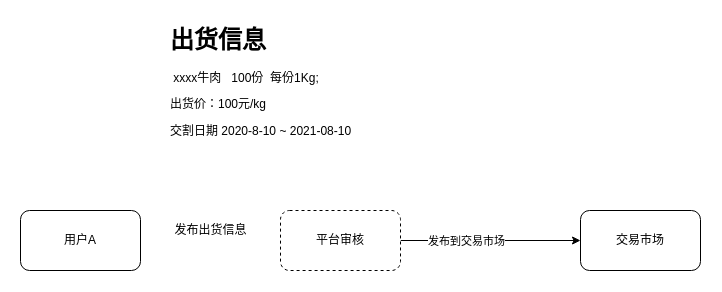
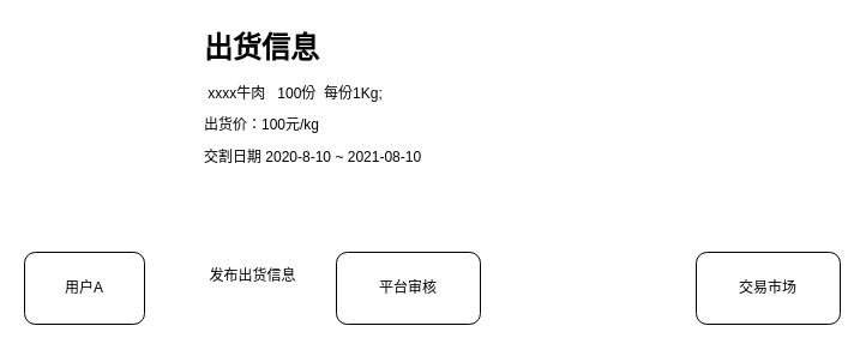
- <mxCell id="2" value="用户A" style="rounded=1;whiteSpace=wrap;html=1;" vertex="1" parent="1"><mxGeometry x="20" y="210" width="120" height="60" as="geometry" /></mxCell>
+ <mxCell id="2" value="用户A" style="rounded=1;whiteSpace=wrap;html=1;" vertex="1" parent="1"><mxGeometry x="20" y="210" width="100" height="60" as="geometry" /></mxCell>
- <mxCell id="7" value="平台审核" style="rounded=1;whiteSpace=wrap;html=1;dashed=1;" vertex="1" parent="1"><mxGeometry x="280" y="210" width="120" height="60" as="geometry" /></mxCell>
+ <mxCell id="7" value="平台审核" style="rounded=1;whiteSpace=wrap;html=1;" vertex="1" parent="1"><mxGeometry x="280" y="210" width="120" height="60" as="geometry" /></mxCell>
- <mxCell id="5" style="edgeStyle=orthogonalEdgeStyle;rounded=0;orthogonalLoop=1;jettySize=auto;html=1;exitX=1;exitY=0.5;exitDx=0;exitDy=0;entryX=0;entryY=0.5;entryDx=0;entryDy=0;" edge="1" parent="1" source="7" target="8"><mxGeometry relative="1" as="geometry"><mxPoint x="510" y="240" as="targetPoint" /></mxGeometry></mxCell>
- <mxCell id="6" value="发布到交易市场" style="edgeLabel;html=1;align=center;verticalAlign=middle;resizable=0;points=[];" vertex="1" connectable="0" parent="5"><mxGeometry x="-0.274" relative="1" as="geometry"><mxPoint as="offset" /></mxGeometry></mxCell>
